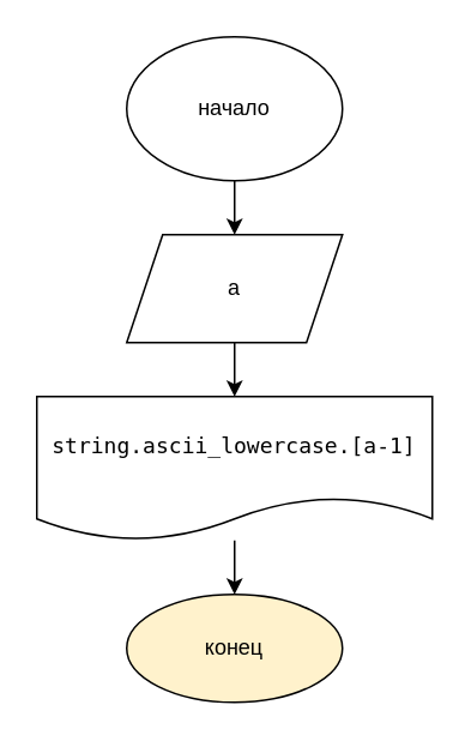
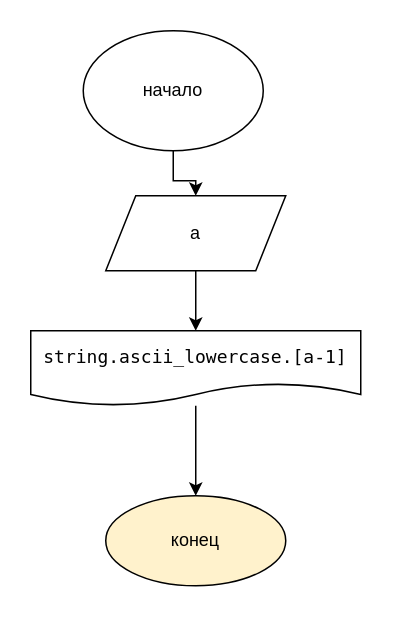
- <mxCell id="3" value="начало" style="ellipse;whiteSpace=wrap;html=1;" vertex="1" parent="1"><mxGeometry x="70" y="20" width="120" height="80" as="geometry" /></mxCell>
+ <mxCell id="3" value="начало" style="ellipse;whiteSpace=wrap;html=1;" vertex="1" parent="1"><mxGeometry x="55" y="20" width="120" height="80" as="geometry" /></mxCell>
- <mxCell id="5" value="a" style="shape=parallelogram;perimeter=parallelogramPerimeter;whiteSpace=wrap;html=1;fixedSize=1;" vertex="1" parent="1"><mxGeometry x="70" y="130" width="120" height="60" as="geometry" /></mxCell>
+ <mxCell id="5" value="a" style="shape=parallelogram;perimeter=parallelogramPerimeter;whiteSpace=wrap;html=1;fixedSize=1;" vertex="1" parent="1"><mxGeometry x="70" y="130" width="120" height="50" as="geometry" /></mxCell>
- <mxCell id="7" value="&lt;span style=&quot;font-family: &amp;#34;roboto mono&amp;#34; , monospace ; background-color: rgb(255 , 255 , 255)&quot;&gt;&lt;font style=&quot;font-size: 12px&quot;&gt;string.ascii_lowercase.[a-1]&lt;/font&gt;&lt;/span&gt;" style="shape=document;whiteSpace=wrap;html=1;boundedLbl=1;" vertex="1" parent="1"><mxGeometry x="20" y="220" width="220" height="80" as="geometry" /></mxCell>
+ <mxCell id="7" value="&lt;span style=&quot;font-family: &amp;#34;roboto mono&amp;#34; , monospace ; background-color: rgb(255 , 255 , 255)&quot;&gt;&lt;font style=&quot;font-size: 12px&quot;&gt;string.ascii_lowercase.[a-1]&lt;/font&gt;&lt;/span&gt;" style="shape=document;whiteSpace=wrap;html=1;boundedLbl=1;" vertex="1" parent="1"><mxGeometry x="20" y="220" width="220" height="50" as="geometry" /></mxCell>
